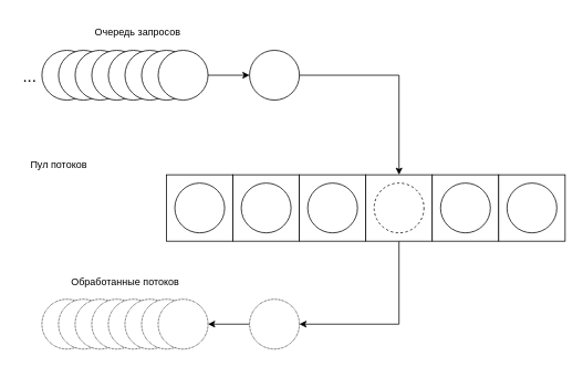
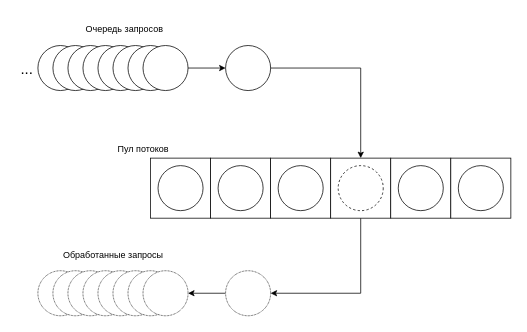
- <mxCell id="26" value="&lt;font style=&quot;font-size: 12px&quot;&gt;Пул потоков&lt;/font&gt;" style="text;html=1;resizable=0;autosize=1;align=center;verticalAlign=middle;points=[];fillColor=none;strokeColor=none;rounded=0;dashed=1;fontSize=20;" vertex="1" parent="1"><mxGeometry x="25" y="180" width="90" height="30" as="geometry" /></mxCell>
+ <mxCell id="26" value="&lt;font style=&quot;font-size: 12px&quot;&gt;Пул потоков&lt;/font&gt;" style="text;html=1;resizable=0;autosize=1;align=center;verticalAlign=middle;points=[];fillColor=none;strokeColor=none;rounded=0;dashed=1;fontSize=20;" vertex="1" parent="1"><mxGeometry x="145" y="180" width="90" height="30" as="geometry" /></mxCell>
- <mxCell id="37" value="&lt;font style=&quot;font-size: 12px&quot;&gt;Обработанные потоков&lt;/font&gt;" style="text;html=1;resizable=0;autosize=1;align=center;verticalAlign=middle;points=[];fillColor=none;strokeColor=none;rounded=0;dashed=1;fontSize=20;" vertex="1" parent="1"><mxGeometry x="75" y="320" width="150" height="30" as="geometry" /></mxCell>
+ <mxCell id="37" value="&lt;font style=&quot;font-size: 12px&quot;&gt;Обработанные запросы&lt;/font&gt;" style="text;html=1;resizable=0;autosize=1;align=center;verticalAlign=middle;points=[];fillColor=none;strokeColor=none;rounded=0;dashed=1;fontSize=20;" vertex="1" parent="1"><mxGeometry x="75" y="320" width="150" height="30" as="geometry" /></mxCell>
